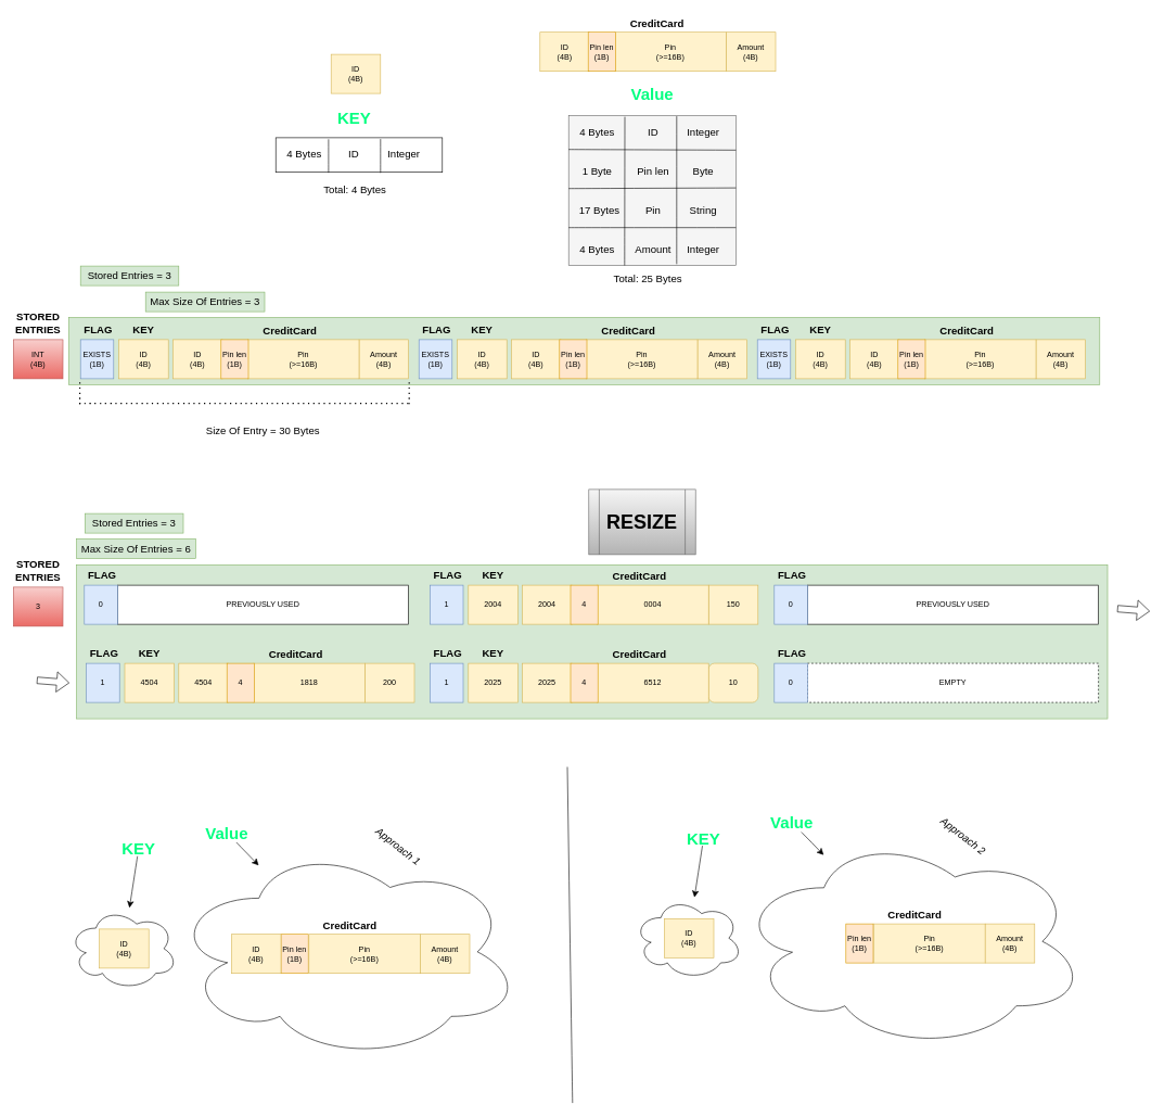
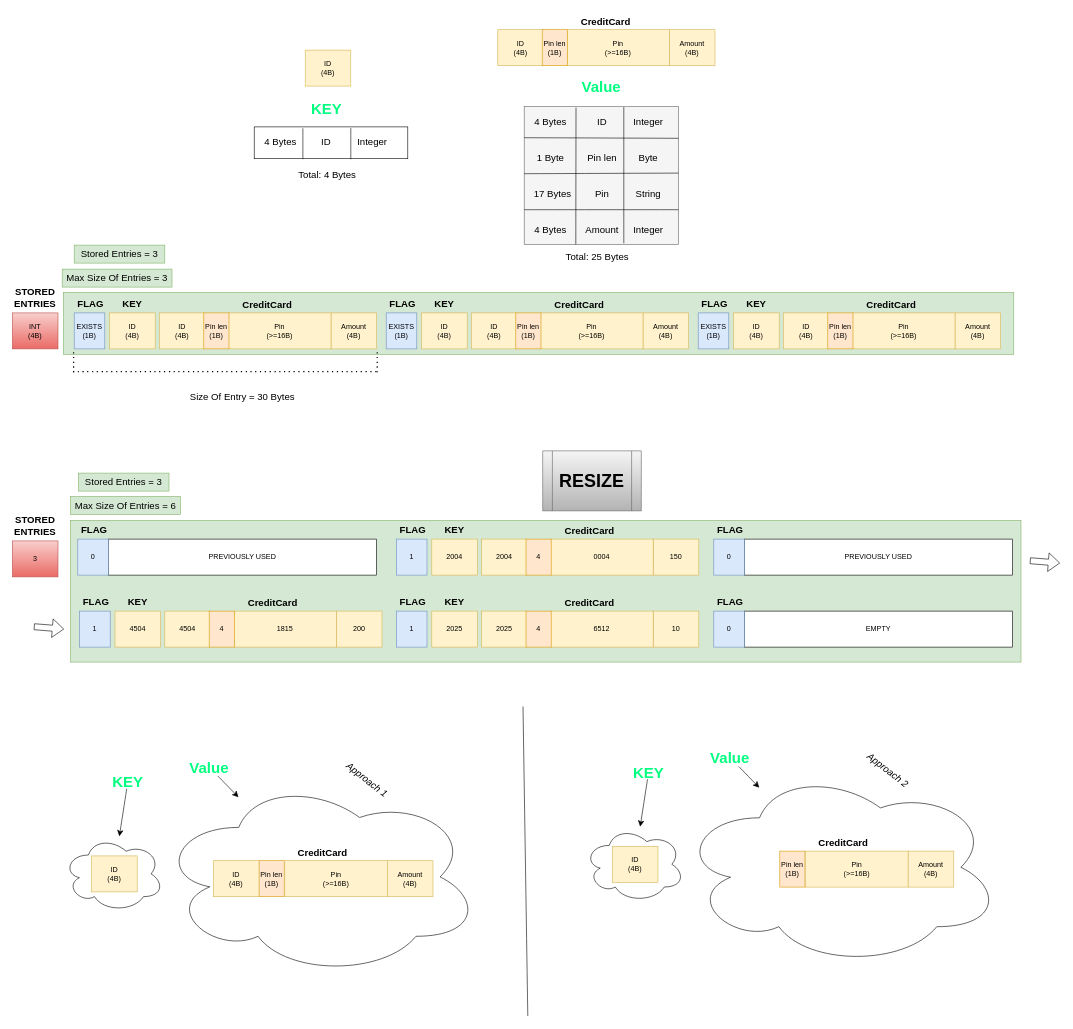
- <mxCell id="4" value="Max Size Of Entries = 3" style="text;html=1;align=center;verticalAlign=middle;whiteSpace=wrap;rounded=0;fontSize=16;fillColor=#d5e8d4;strokeColor=#82b366;" parent="1" vertex="1"><mxGeometry x="223" y="448" width="183" height="30" as="geometry" /></mxCell>
+ <mxCell id="4" value="Max Size Of Entries = 3" style="text;html=1;align=center;verticalAlign=middle;whiteSpace=wrap;rounded=0;fontSize=16;fillColor=#d5e8d4;strokeColor=#82b366;" parent="1" vertex="1"><mxGeometry x="103" y="448" width="183" height="30" as="geometry" /></mxCell>
- <mxCell id="131" value="1818&lt;div&gt;&lt;/div&gt;" style="rounded=0;whiteSpace=wrap;html=1;fillColor=#fff2cc;strokeColor=#d6b656;container=0;" parent="127" vertex="1"><mxGeometry x="115" y="29" width="171" height="60" as="geometry" /></mxCell>
+ <mxCell id="131" value="1815&lt;div&gt;&lt;/div&gt;" style="rounded=0;whiteSpace=wrap;html=1;fillColor=#fff2cc;strokeColor=#d6b656;container=0;" parent="127" vertex="1"><mxGeometry x="115" y="29" width="171" height="60" as="geometry" /></mxCell>
- <mxCell id="115" value="10&lt;div&gt;&lt;/div&gt;" style="whiteSpace=wrap;html=1;fillColor=#fff2cc;strokeColor=#d6b656;container=0;rounded=1;" parent="113" vertex="1"><mxGeometry x="286" y="29" width="76" height="60" as="geometry" /></mxCell>
+ <mxCell id="115" value="10&lt;div&gt;&lt;/div&gt;" style="rounded=0;whiteSpace=wrap;html=1;fillColor=#fff2cc;strokeColor=#d6b656;container=0;" parent="113" vertex="1"><mxGeometry x="286" y="29" width="76" height="60" as="geometry" /></mxCell>
- <mxCell id="137" value="EMPTY" style="rounded=0;whiteSpace=wrap;html=1;dashed=1;" parent="136" vertex="1"><mxGeometry x="51" y="30" width="447" height="60" as="geometry" /></mxCell>
+ <mxCell id="137" value="EMPTY" style="rounded=0;whiteSpace=wrap;html=1;" parent="136" vertex="1"><mxGeometry x="51" y="30" width="447" height="60" as="geometry" /></mxCell>
